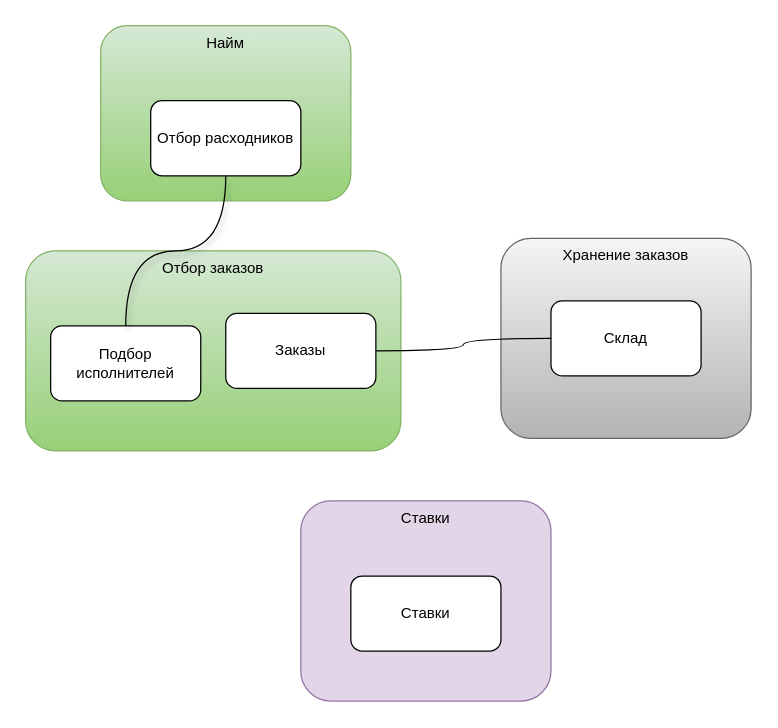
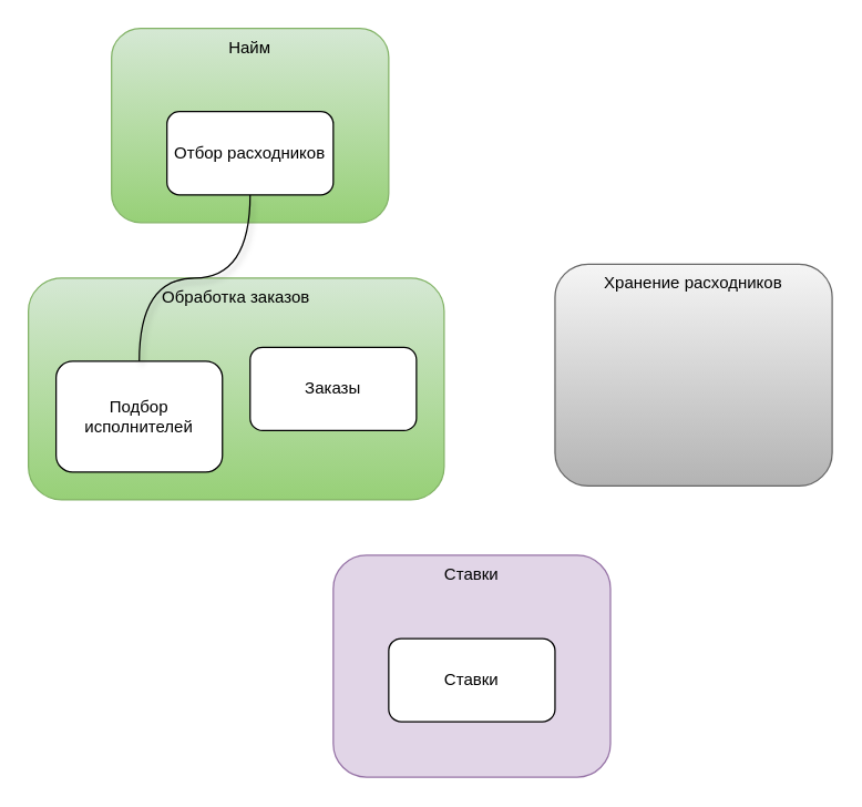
- <mxCell id="2" value="Хранение заказов" style="rounded=1;whiteSpace=wrap;html=1;fillColor=#f5f5f5;strokeColor=#666666;gradientColor=#b3b3b3;verticalAlign=top;" parent="1" vertex="1"><mxGeometry x="400" y="190" width="200" height="160" as="geometry" /></mxCell>
+ <mxCell id="2" value="Хранение расходников" style="rounded=1;whiteSpace=wrap;html=1;fillColor=#f5f5f5;strokeColor=#666666;gradientColor=#b3b3b3;verticalAlign=top;" parent="1" vertex="1"><mxGeometry x="400" y="190" width="200" height="160" as="geometry" /></mxCell>
- <mxCell id="5" value="Отбор заказов" style="rounded=1;whiteSpace=wrap;html=1;fillColor=#d5e8d4;strokeColor=#82b366;verticalAlign=top;gradientColor=#97d077;" parent="1" vertex="1"><mxGeometry x="20" y="200" width="300" height="160" as="geometry" /></mxCell>
+ <mxCell id="5" value="Обработка заказов" style="rounded=1;whiteSpace=wrap;html=1;fillColor=#d5e8d4;strokeColor=#82b366;verticalAlign=top;gradientColor=#97d077;" parent="1" vertex="1"><mxGeometry x="20" y="200" width="300" height="160" as="geometry" /></mxCell>
- <mxCell id="3" value="Склад" style="rounded=1;whiteSpace=wrap;html=1;" parent="1" vertex="1"><mxGeometry x="440" y="240" width="120" height="60" as="geometry" /></mxCell>
- <mxCell id="6" style="edgeStyle=orthogonalEdgeStyle;rounded=0;orthogonalLoop=1;jettySize=auto;html=1;exitX=1;exitY=0.5;exitDx=0;exitDy=0;entryX=0;entryY=0.5;entryDx=0;entryDy=0;endArrow=none;endFill=0;curved=1;" edge="1" parent="1" source="7" target="3"><mxGeometry relative="1" as="geometry" /></mxCell>
- <mxCell id="10" value="Подбор исполнителей" style="rounded=1;whiteSpace=wrap;html=1;" parent="1" vertex="1"><mxGeometry x="40" y="260" width="120" height="60" as="geometry" /></mxCell>
+ <mxCell id="10" value="Подбор исполнителей" style="rounded=1;whiteSpace=wrap;html=1;" parent="1" vertex="1"><mxGeometry x="40" y="260" width="120" height="80" as="geometry" /></mxCell>
